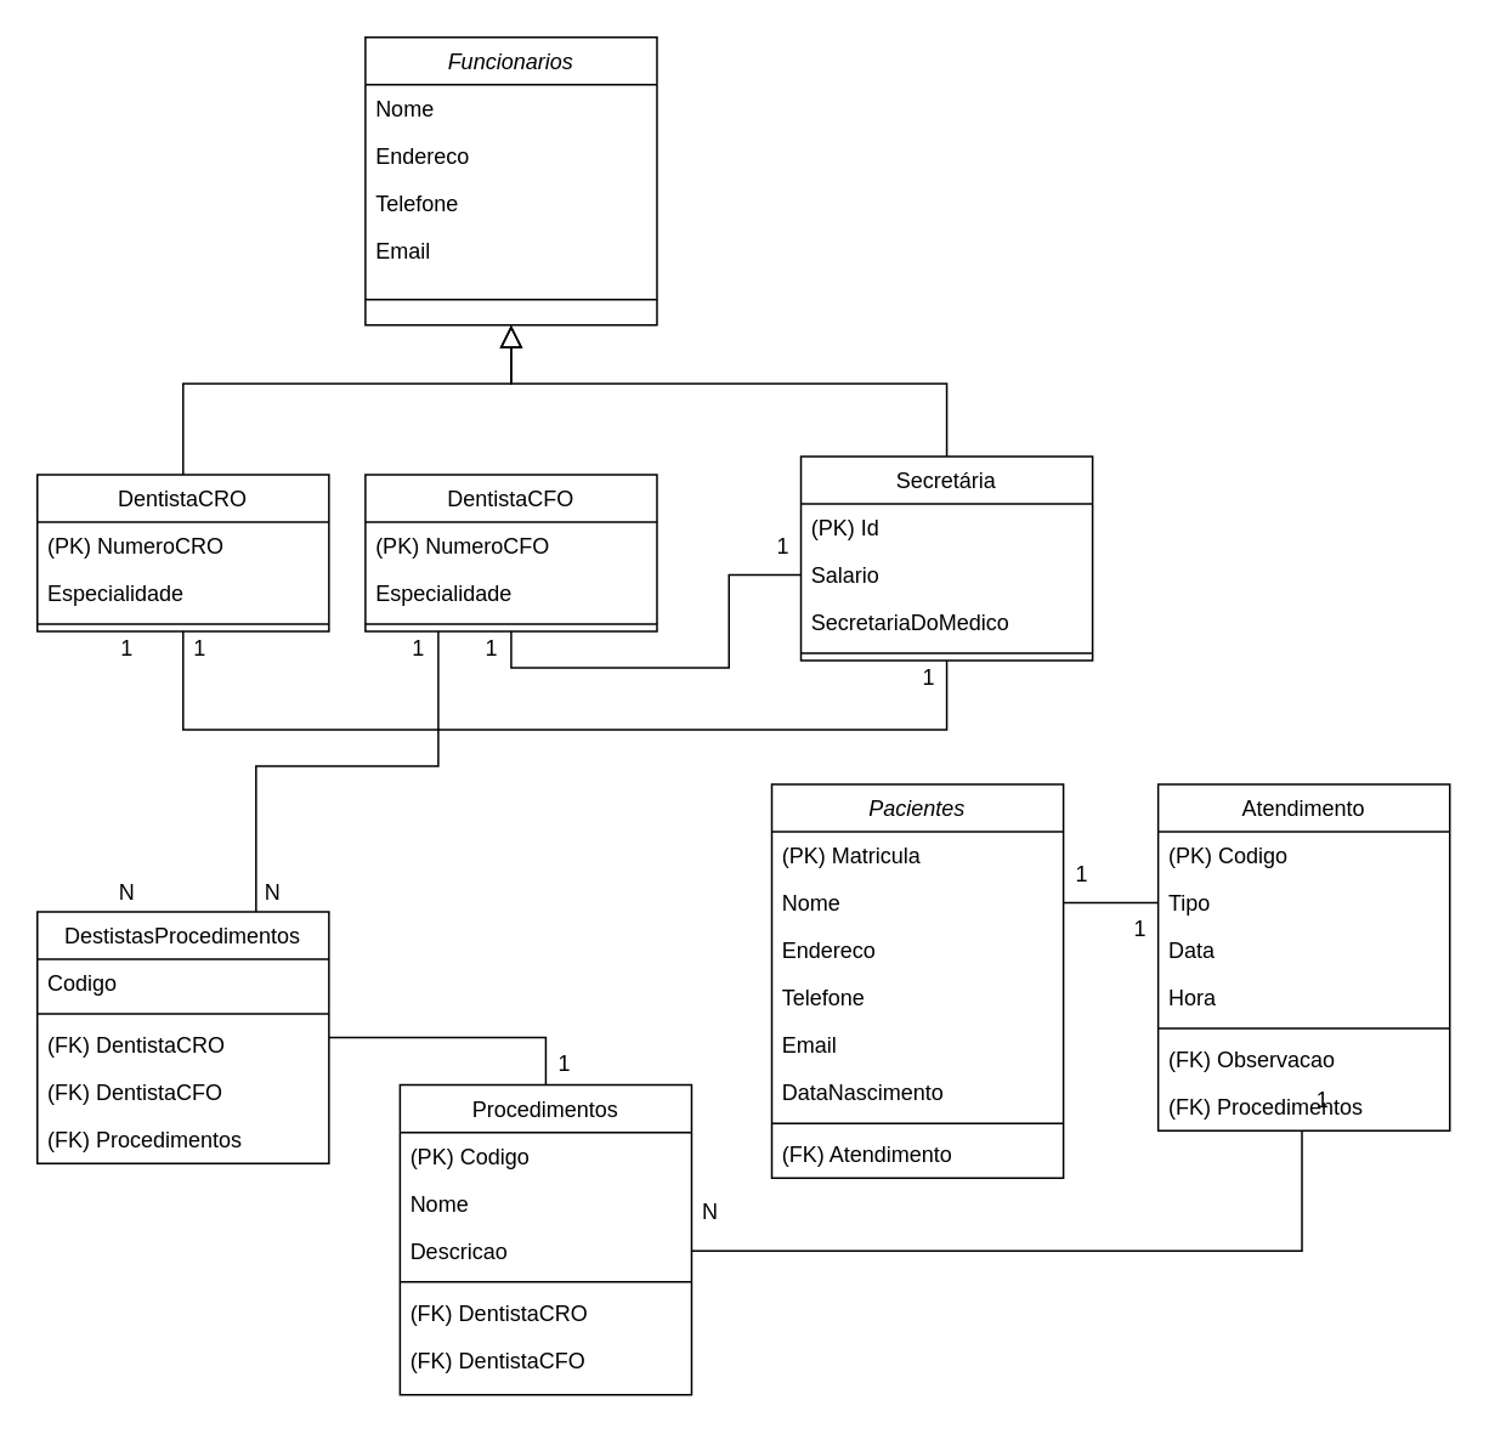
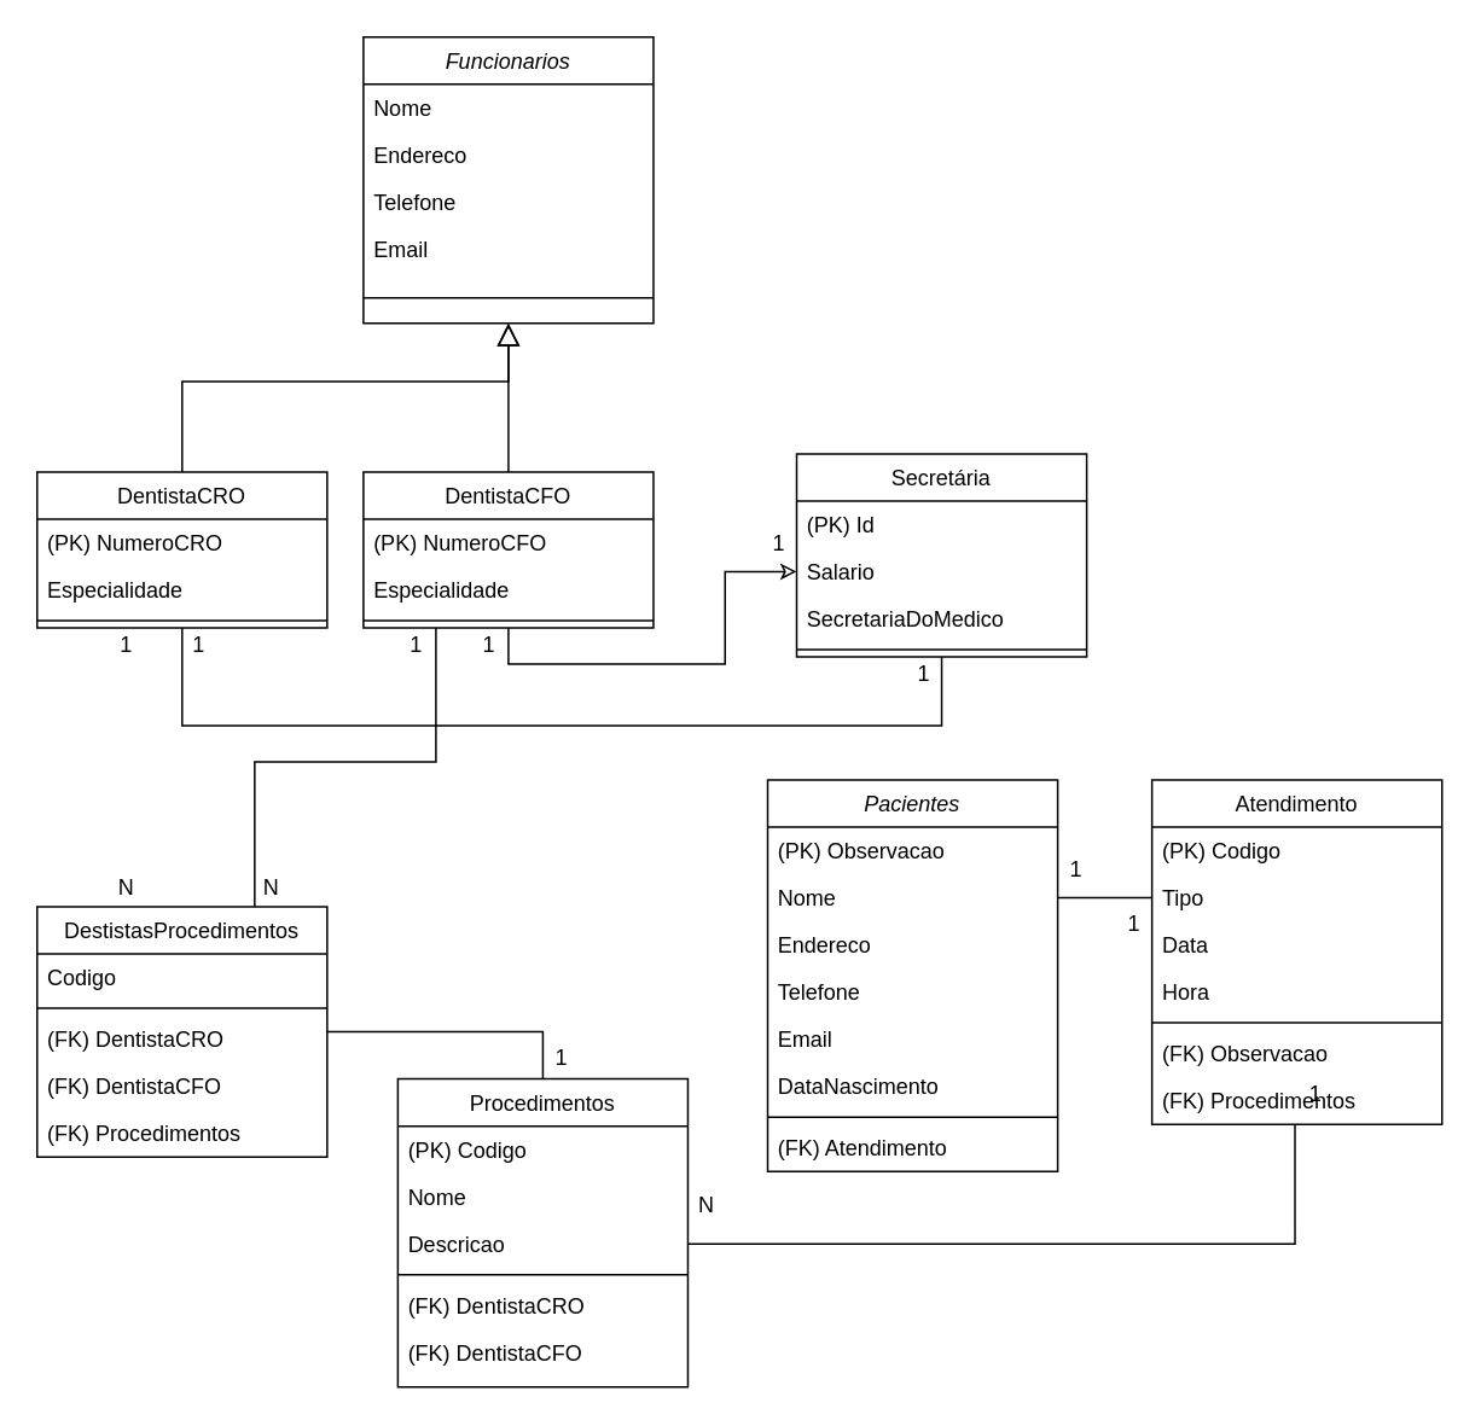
- <mxCell id="50" value="" style="endArrow=block;endSize=10;endFill=0;shadow=0;strokeWidth=1;rounded=0;edgeStyle=elbowEdgeStyle;elbow=vertical;exitX=0.5;exitY=0;exitDx=0;exitDy=0;entryX=0.5;entryY=1;entryDx=0;entryDy=0;" edge="1" parent="1" source="30" target="2"><mxGeometry width="160" relative="1" as="geometry"><mxPoint x="290" y="270" as="sourcePoint" /><mxPoint x="190" y="160" as="targetPoint" /><Array as="points"><mxPoint x="330" y="210" /></Array></mxGeometry></mxCell>
+ <mxCell id="20" value="" style="endArrow=block;endSize=10;endFill=0;shadow=0;strokeWidth=1;rounded=0;edgeStyle=elbowEdgeStyle;elbow=vertical;exitX=0.5;exitY=0;exitDx=0;exitDy=0;entryX=0.5;entryY=1;entryDx=0;entryDy=0;" parent="1" source="16" target="2" edge="1"><mxGeometry width="160" relative="1" as="geometry"><mxPoint x="110" y="273" as="sourcePoint" /><mxPoint x="210" y="171" as="targetPoint" /><Array as="points"><mxPoint x="230" y="210" /></Array></mxGeometry></mxCell>
- <mxCell id="14" style="edgeStyle=orthogonalEdgeStyle;rounded=0;orthogonalLoop=1;jettySize=auto;html=1;entryX=0;entryY=0.5;entryDx=0;entryDy=0;endArrow=none;endFill=0;exitX=0.5;exitY=1;exitDx=0;exitDy=0;" edge="1" parent="1" source="16" target="32"><mxGeometry relative="1" as="geometry"><mxPoint x="290" y="346" as="sourcePoint" /></mxGeometry></mxCell>
+ <mxCell id="14" style="edgeStyle=orthogonalEdgeStyle;rounded=0;orthogonalLoop=1;jettySize=auto;html=1;entryX=0;entryY=0.5;entryDx=0;entryDy=0;endArrow=classic;endFill=0;exitX=0.5;exitY=1;exitDx=0;exitDy=0;" edge="1" parent="1" source="16" target="32"><mxGeometry relative="1" as="geometry"><mxPoint x="290" y="346" as="sourcePoint" /></mxGeometry></mxCell>
- <mxCell id="22" value="(PK) Matricula" style="text;align=left;verticalAlign=top;spacingLeft=4;spacingRight=4;overflow=hidden;rotatable=0;points=[[0,0.5],[1,0.5]];portConstraint=eastwest;rounded=0;shadow=0;html=0;" vertex="1" parent="21"><mxGeometry y="26" width="160" height="26" as="geometry" /></mxCell>
+ <mxCell id="22" value="(PK) Observacao" style="text;align=left;verticalAlign=top;spacingLeft=4;spacingRight=4;overflow=hidden;rotatable=0;points=[[0,0.5],[1,0.5]];portConstraint=eastwest;rounded=0;shadow=0;html=0;" vertex="1" parent="21"><mxGeometry y="26" width="160" height="26" as="geometry" /></mxCell>
